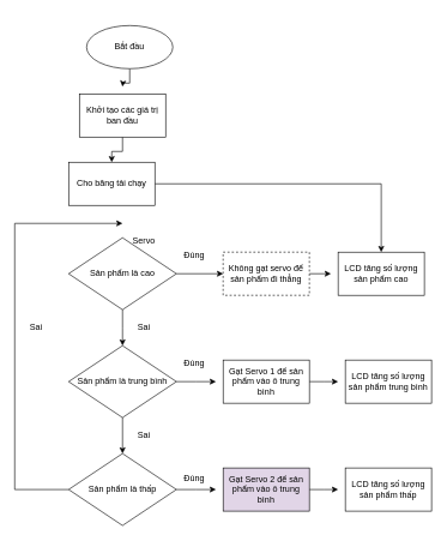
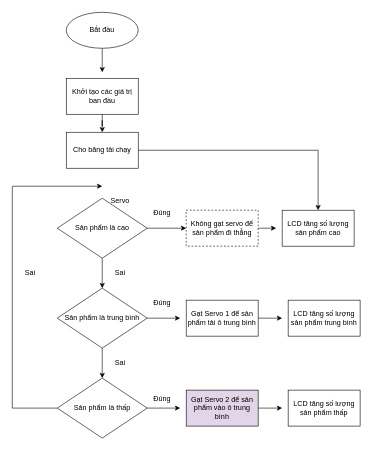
- <mxCell id="3" value="Bắt đầu" style="ellipse;whiteSpace=wrap;html=1;" vertex="1" parent="1"><mxGeometry x="120" y="35" width="120" height="60" as="geometry" /></mxCell>
+ <mxCell id="3" value="Bắt đầu" style="ellipse;whiteSpace=wrap;html=1;" vertex="1" parent="1"><mxGeometry x="110" y="20" width="120" height="60" as="geometry" /></mxCell>
- <mxCell id="10" value="Cho băng tải chạy" style="rounded=0;whiteSpace=wrap;html=1;" vertex="1" parent="1"><mxGeometry x="95" y="225" width="120" height="60" as="geometry" /></mxCell>
+ <mxCell id="10" value="Cho băng tải chạy" style="rounded=0;whiteSpace=wrap;html=1;" vertex="1" parent="1"><mxGeometry x="110" y="220" width="120" height="60" as="geometry" /></mxCell>
- <mxCell id="17" value="Gạt Servo 1 để sản phẩm vào ô trung bình" style="rounded=0;whiteSpace=wrap;html=1;" vertex="1" parent="1"><mxGeometry x="310" y="500" width="120" height="60" as="geometry" /></mxCell>
+ <mxCell id="17" value="Gạt Servo 1 để sản phẩm tải ô trung bình" style="rounded=0;whiteSpace=wrap;html=1;" vertex="1" parent="1"><mxGeometry x="310" y="500" width="120" height="60" as="geometry" /></mxCell>
